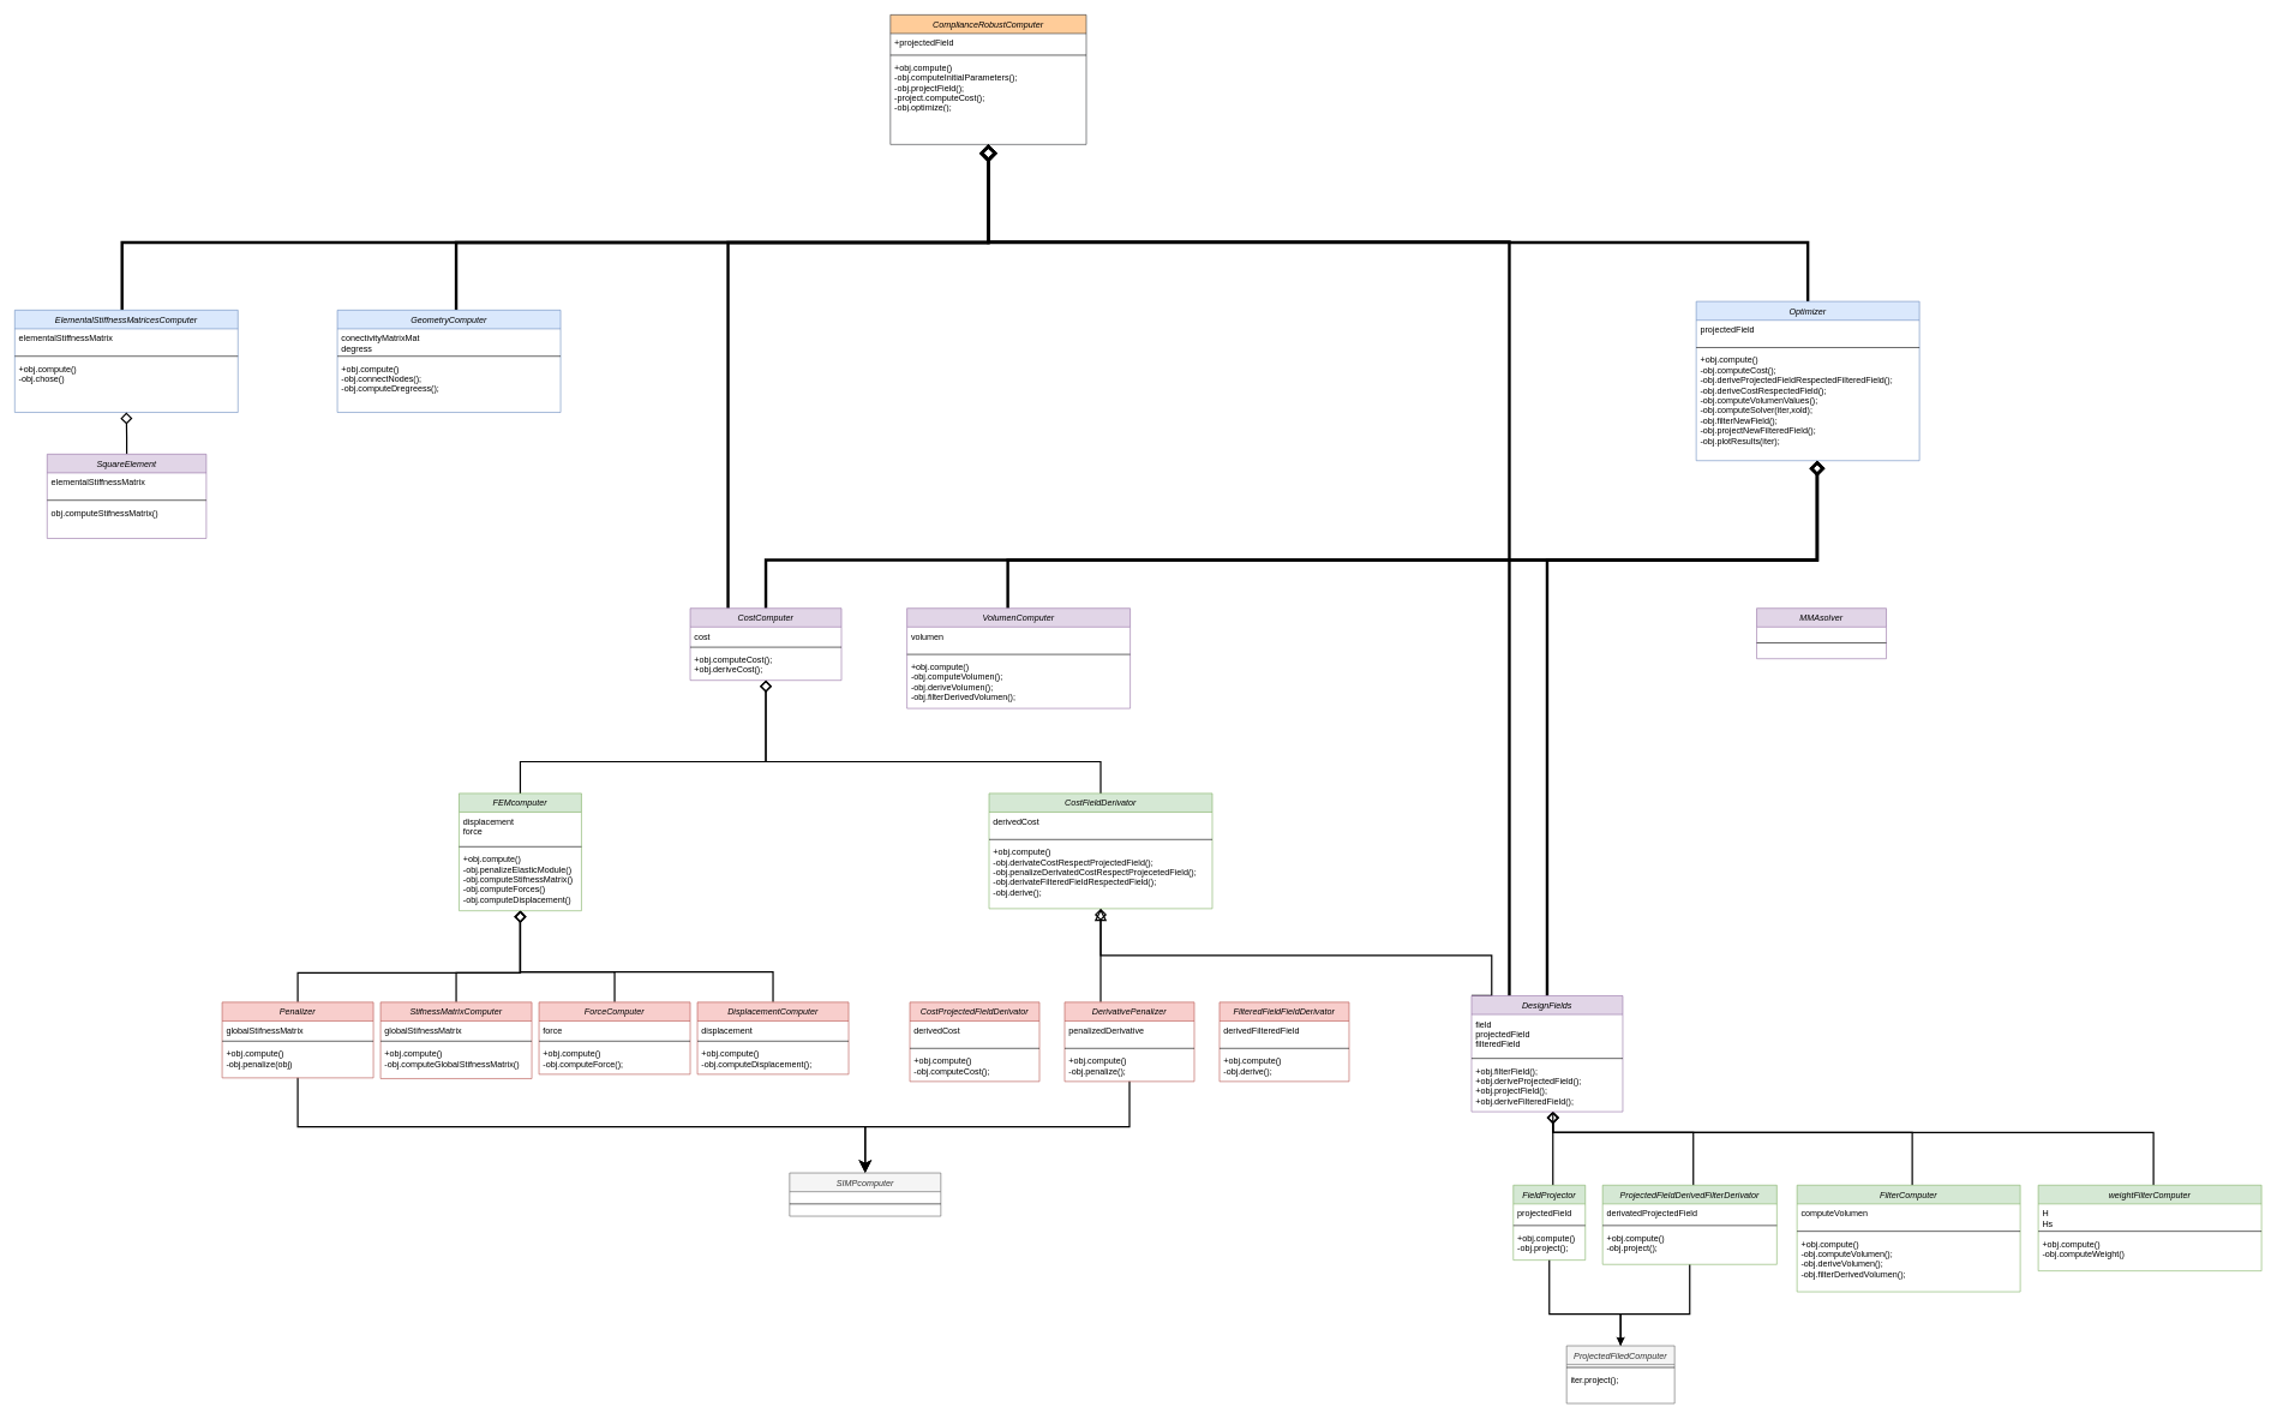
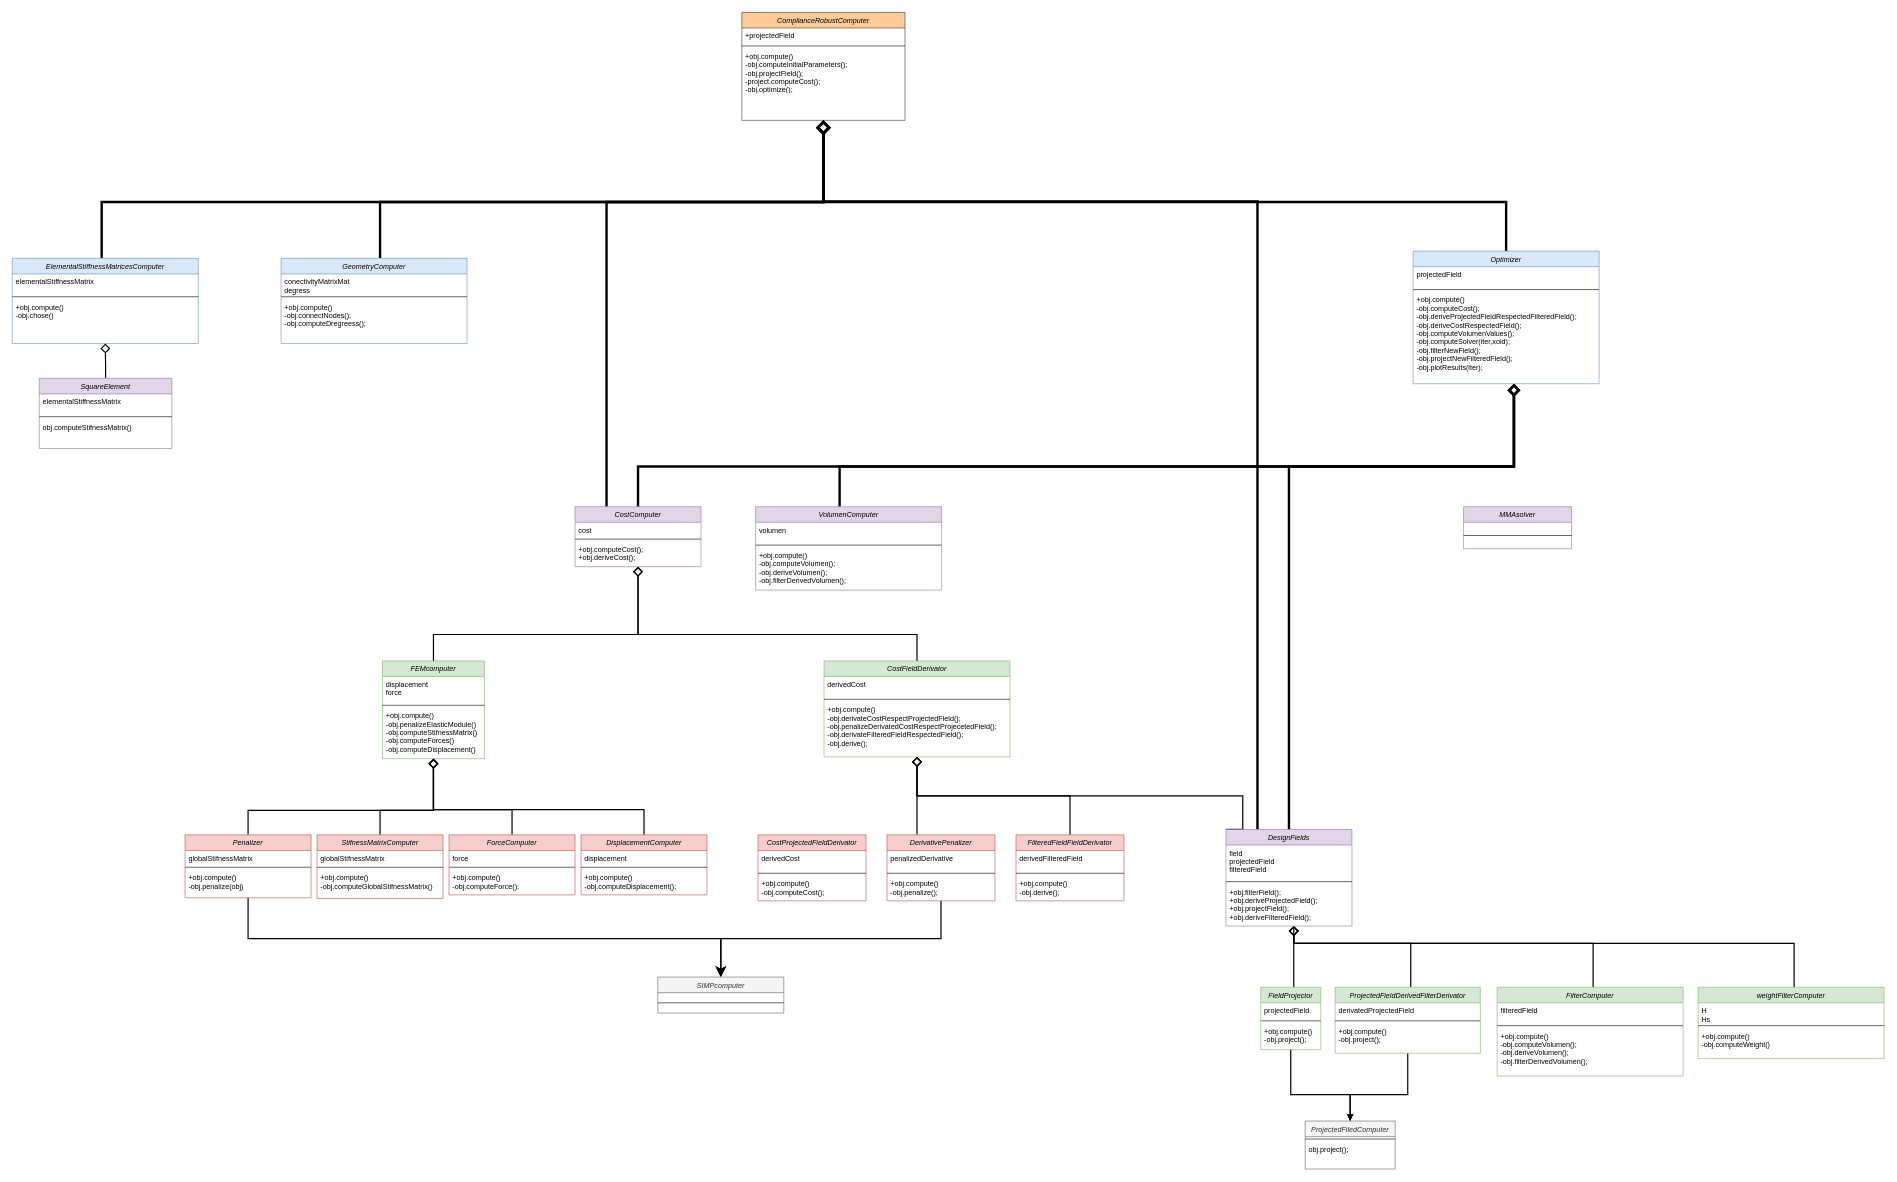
- <mxCell id="63" style="edgeStyle=orthogonalEdgeStyle;rounded=0;orthogonalLoop=1;jettySize=auto;html=1;entryX=0.5;entryY=1;entryDx=0;entryDy=0;strokeWidth=2;endArrow=block;endFill=0;endSize=12;" edge="1" parent="1" source="65" target="55"><mxGeometry relative="1" as="geometry"><Array as="points"><mxPoint x="1528" y="1368" /><mxPoint x="1528" y="1368" /></Array></mxGeometry></mxCell>
+ <mxCell id="63" style="edgeStyle=orthogonalEdgeStyle;rounded=0;orthogonalLoop=1;jettySize=auto;html=1;entryX=0.5;entryY=1;entryDx=0;entryDy=0;strokeWidth=2;endArrow=diamond;endFill=0;endSize=12;" edge="1" parent="1" source="65" target="55"><mxGeometry relative="1" as="geometry"><Array as="points"><mxPoint x="1528" y="1368" /><mxPoint x="1528" y="1368" /></Array></mxGeometry></mxCell>
+ <mxCell id="69" style="edgeStyle=elbowEdgeStyle;rounded=0;orthogonalLoop=1;jettySize=auto;elbow=vertical;html=1;endArrow=diamond;endFill=0;strokeWidth=2;endSize=12;" edge="1" parent="1" source="70" target="55"><mxGeometry relative="1" as="geometry" /></mxCell>
- <mxCell id="89" value="computeVolumen" style="text;align=left;verticalAlign=top;spacingLeft=4;spacingRight=4;overflow=hidden;rotatable=0;points=[[0,0.5],[1,0.5]];portConstraint=eastwest;" vertex="1" parent="88"><mxGeometry y="26" width="310" height="34" as="geometry" /></mxCell>
+ <mxCell id="89" value="filteredField" style="text;align=left;verticalAlign=top;spacingLeft=4;spacingRight=4;overflow=hidden;rotatable=0;points=[[0,0.5],[1,0.5]];portConstraint=eastwest;" vertex="1" parent="88"><mxGeometry y="26" width="310" height="34" as="geometry" /></mxCell>
- <mxCell id="14" value="            iter.project();&#10;" style="text;align=left;verticalAlign=top;spacingLeft=4;spacingRight=4;overflow=hidden;rotatable=0;points=[[0,0.5],[1,0.5]];portConstraint=eastwest;" vertex="1" parent="12"><mxGeometry y="34" width="150" height="26" as="geometry" /></mxCell>
+ <mxCell id="14" value="            obj.project();&#10;" style="text;align=left;verticalAlign=top;spacingLeft=4;spacingRight=4;overflow=hidden;rotatable=0;points=[[0,0.5],[1,0.5]];portConstraint=eastwest;" vertex="1" parent="12"><mxGeometry y="34" width="150" height="26" as="geometry" /></mxCell>
